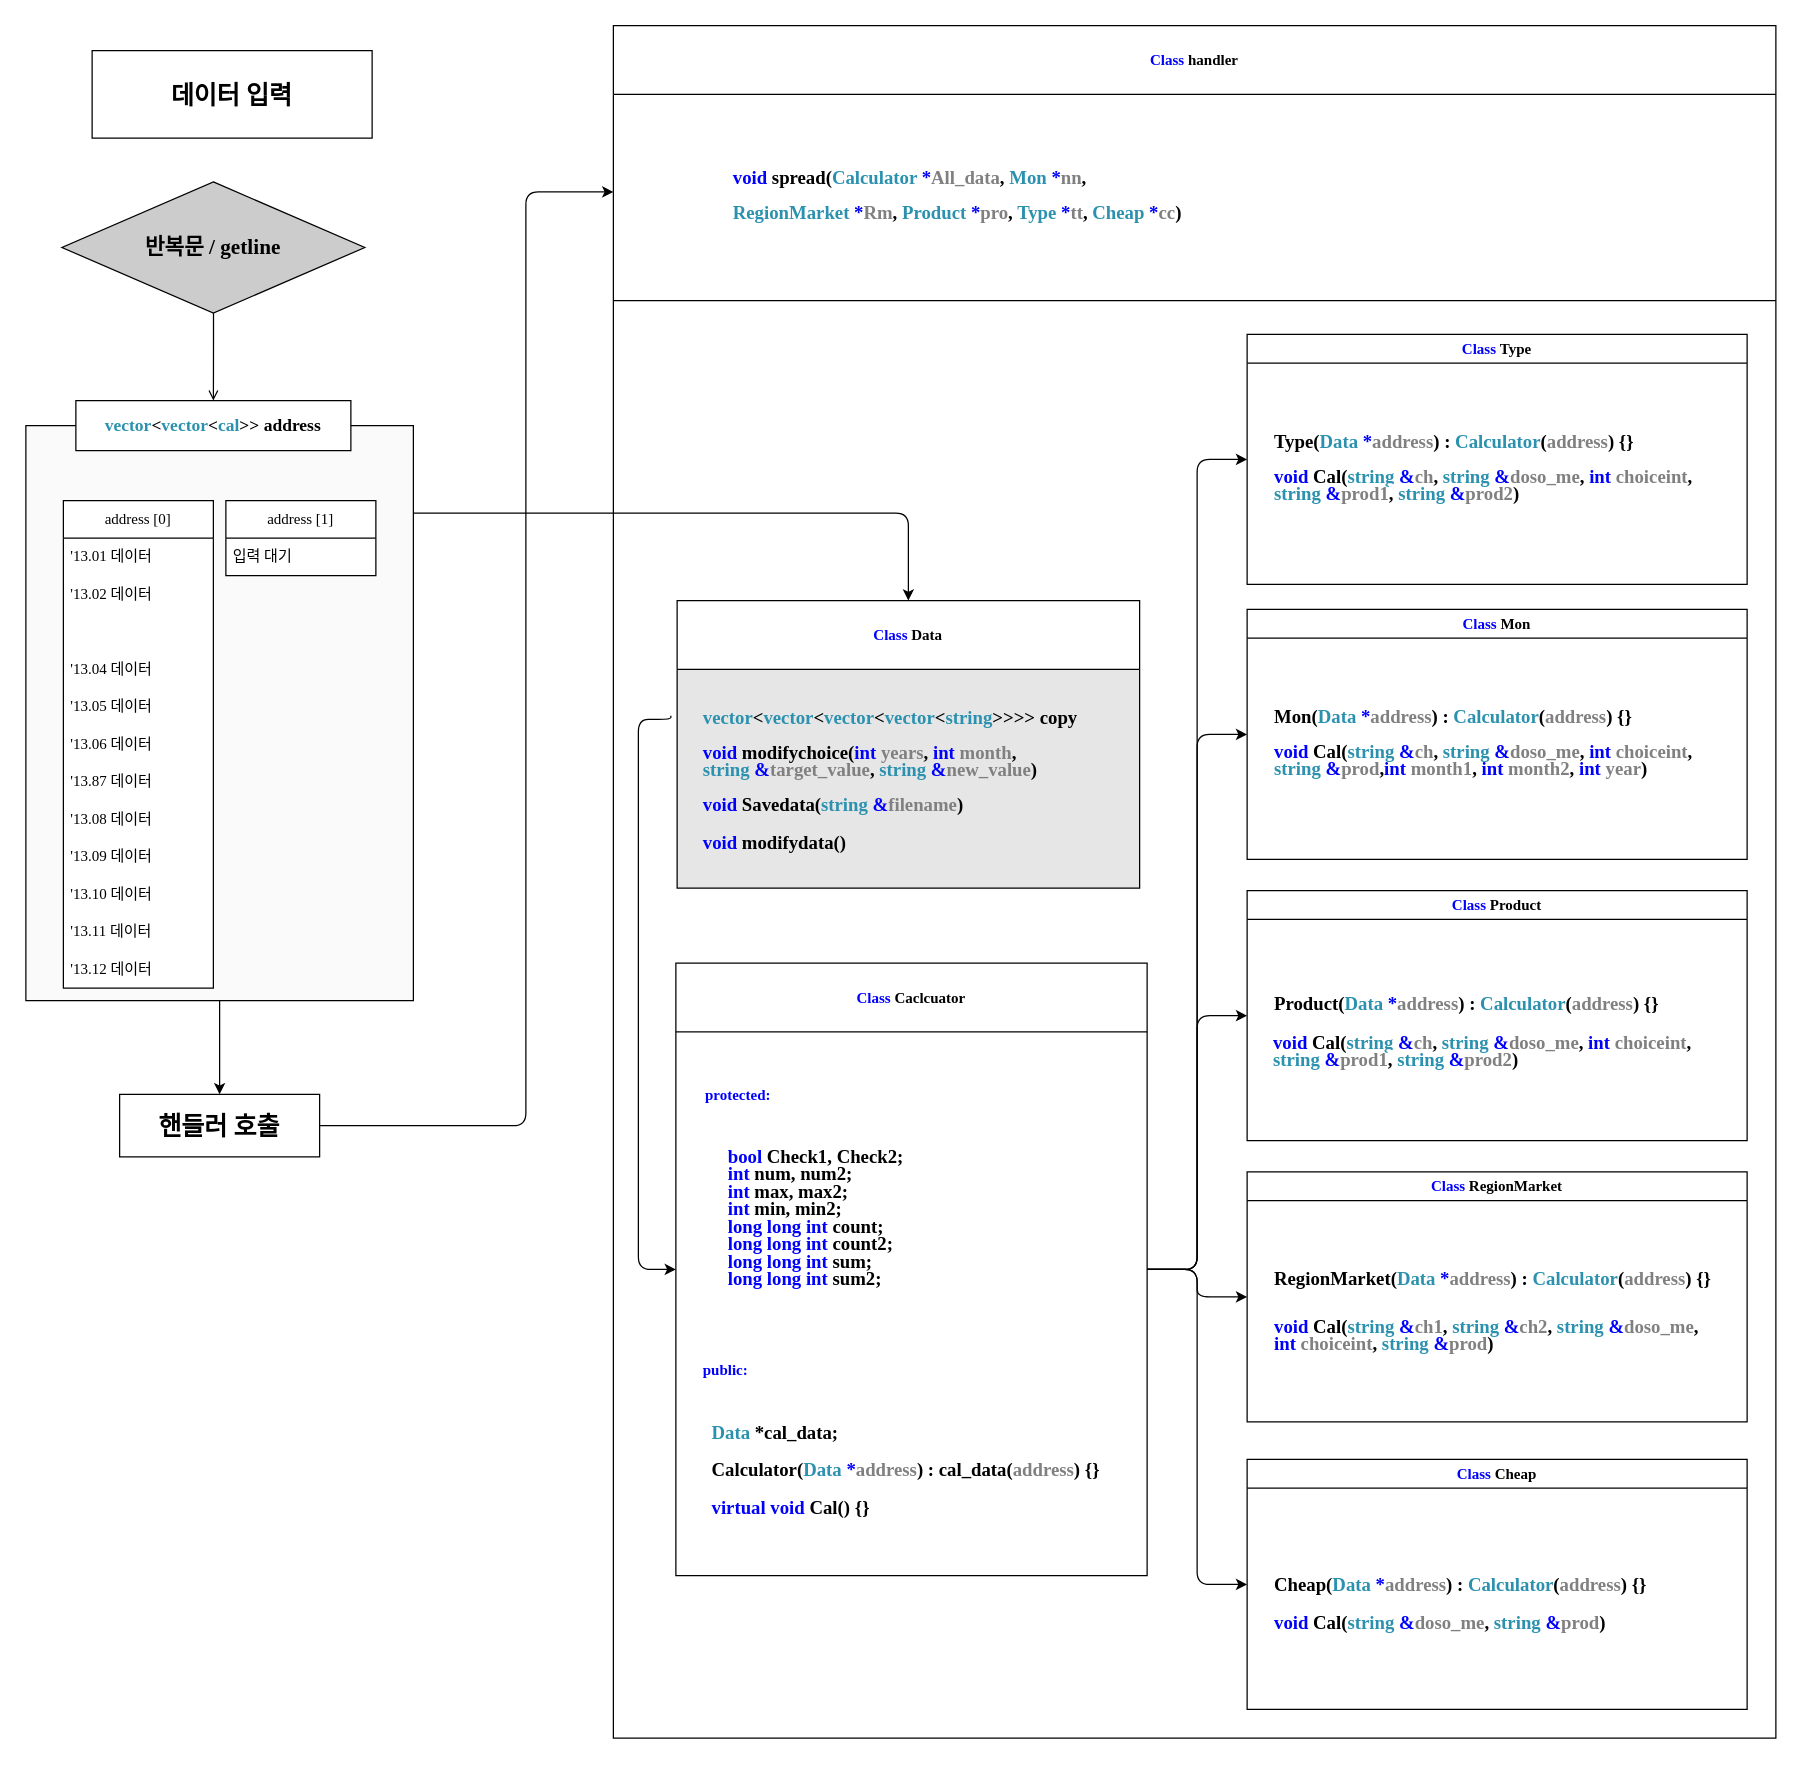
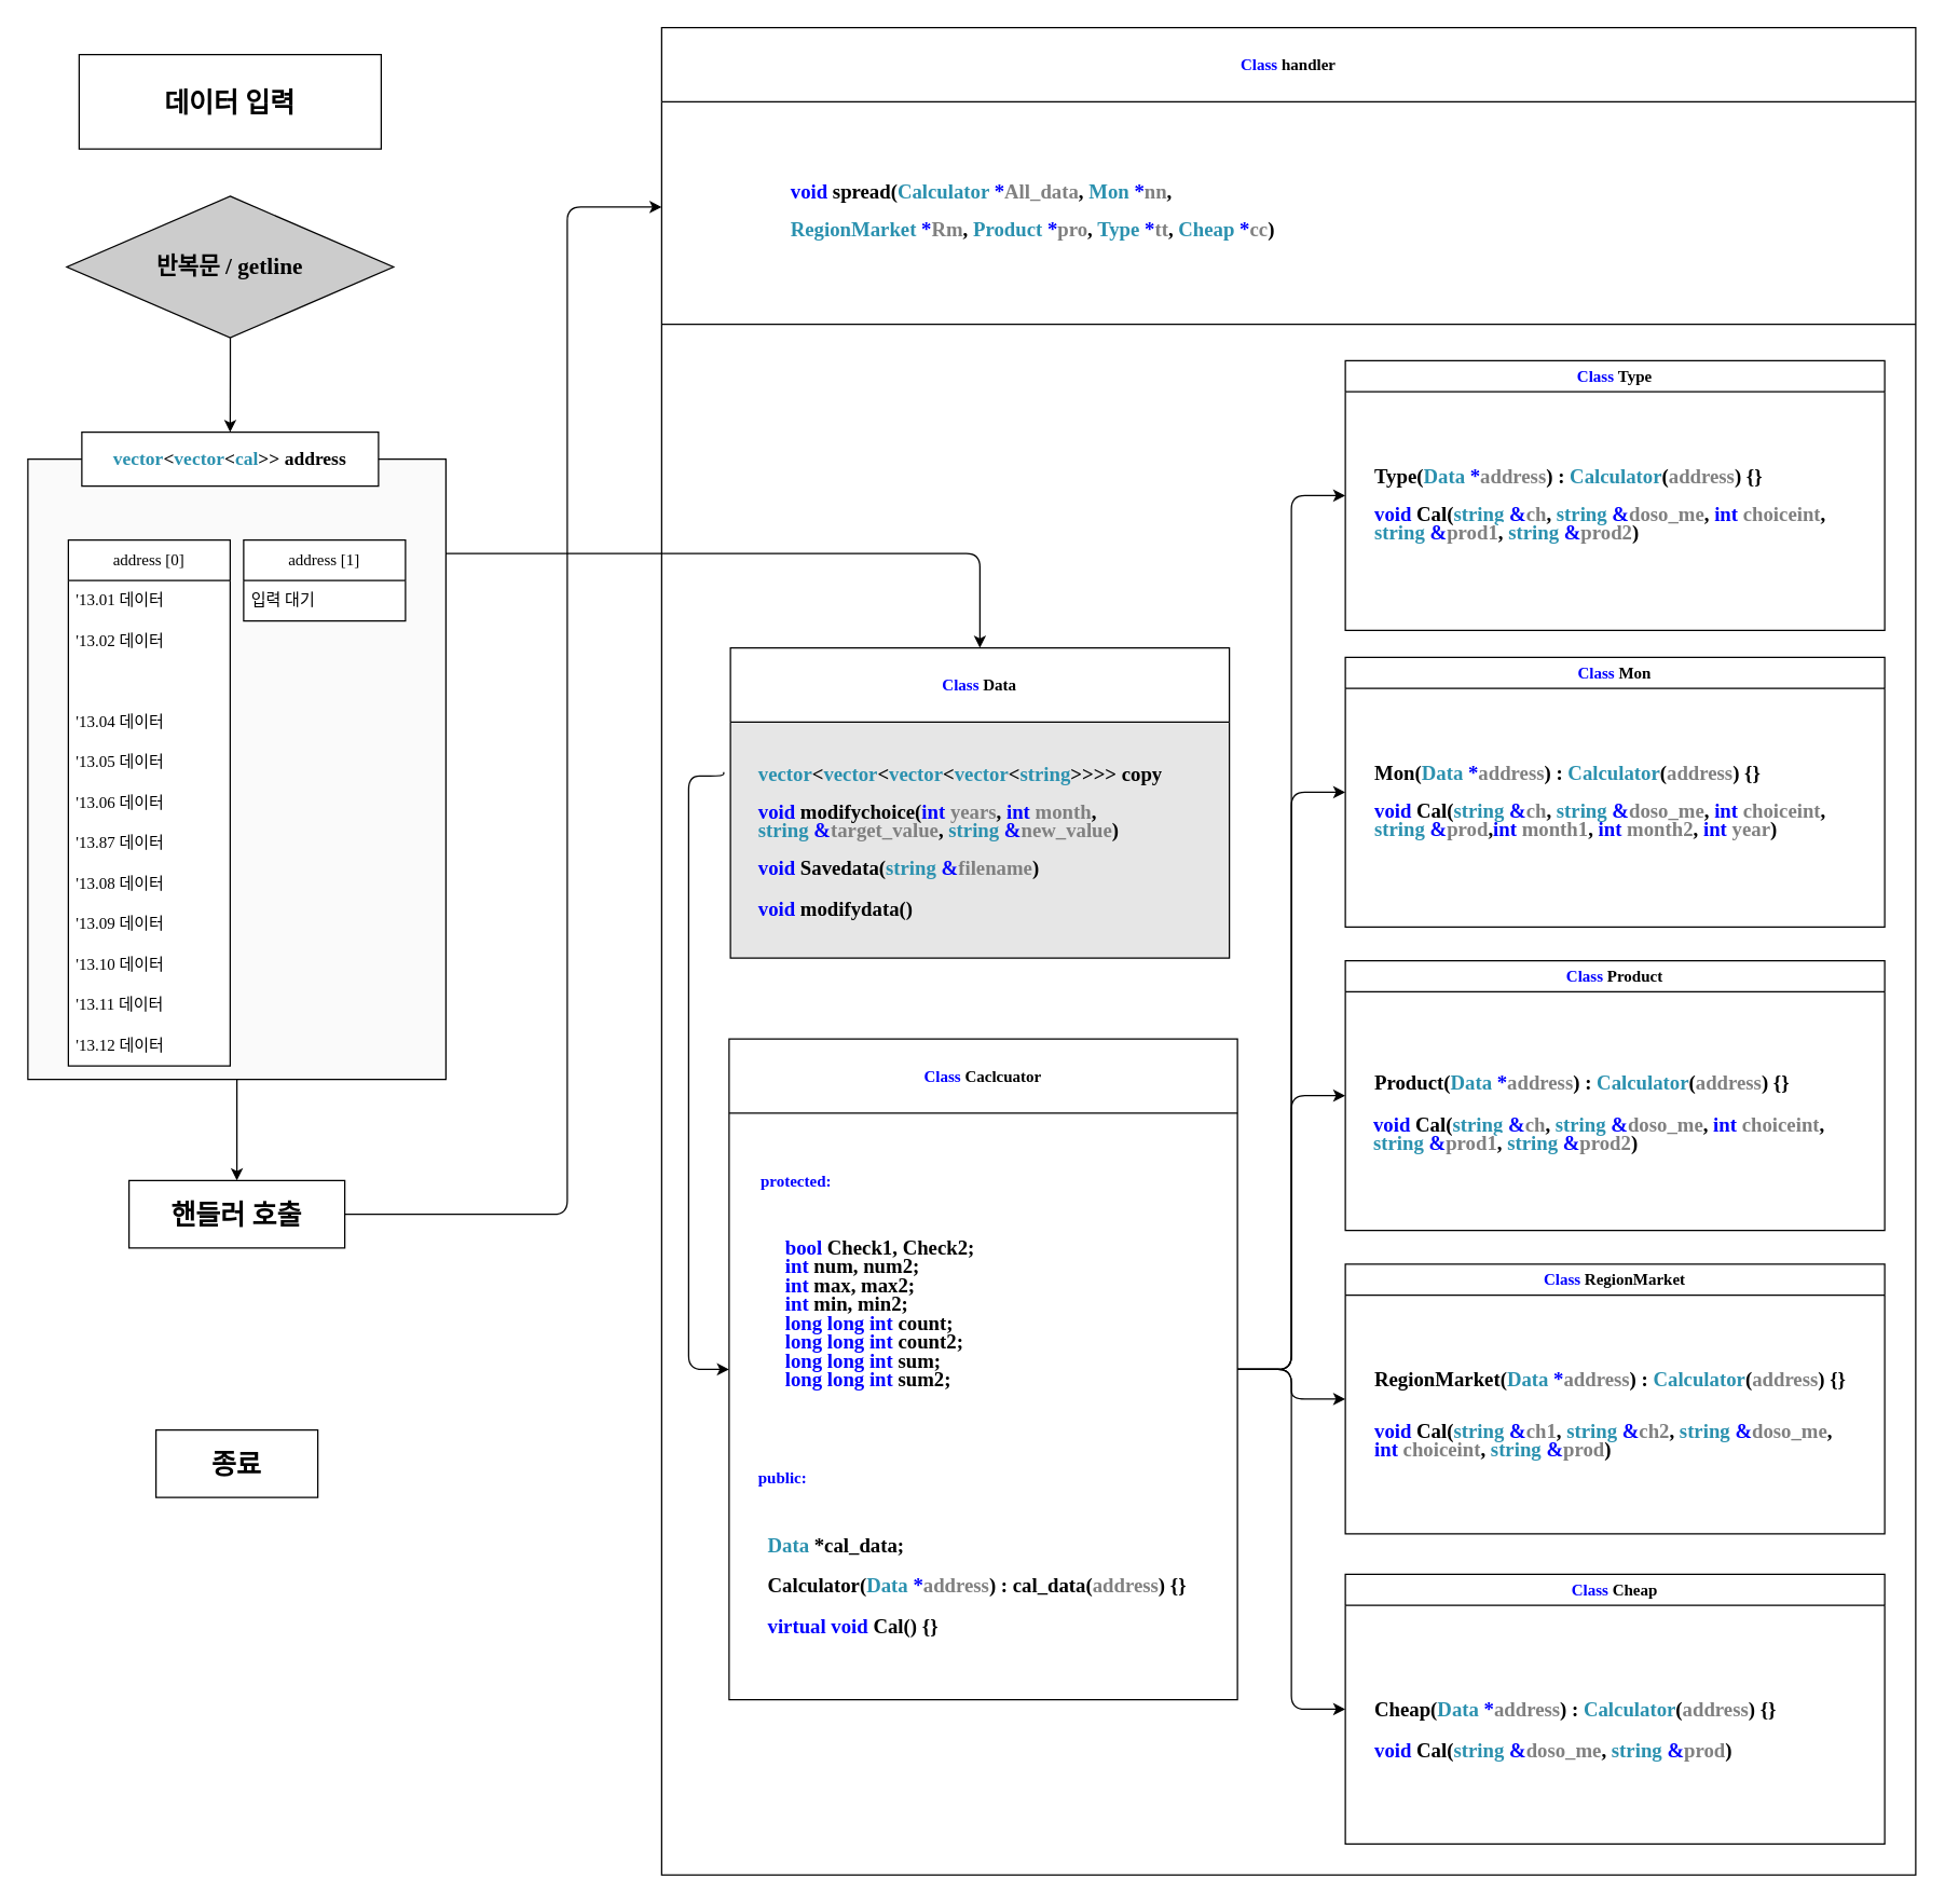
- <mxCell id="54" value="데이터 입력" style="rounded=0;whiteSpace=wrap;html=1;strokeColor=default;fontFamily=Georgia;fontSize=20;fontColor=#000000;startSize=30;fillColor=default;fontStyle=1" vertex="1" parent="1"><mxGeometry x="73" y="40" width="224" height="70" as="geometry" /></mxCell>
+ <mxCell id="54" value="데이터 입력" style="rounded=0;whiteSpace=wrap;html=1;strokeColor=default;fontFamily=Georgia;fontSize=20;fontColor=#000000;startSize=30;fillColor=default;fontStyle=1" vertex="1" parent="1"><mxGeometry x="58" y="40" width="224" height="70" as="geometry" /></mxCell>
- <mxCell id="55" style="edgeStyle=orthogonalEdgeStyle;html=1;entryX=0.5;entryY=0;entryDx=0;entryDy=0;fontFamily=Georgia;fontSize=14;fontColor=#000000;startSize=30;endArrow=open;" edge="1" parent="1" source="56" target="52"><mxGeometry relative="1" as="geometry" /></mxCell>
+ <mxCell id="55" style="edgeStyle=orthogonalEdgeStyle;html=1;entryX=0.5;entryY=0;entryDx=0;entryDy=0;fontFamily=Georgia;fontSize=14;fontColor=#000000;startSize=30;" edge="1" parent="1" source="56" target="52"><mxGeometry relative="1" as="geometry" /></mxCell>
+ <mxCell id="63" value="종료" style="rounded=0;whiteSpace=wrap;html=1;strokeColor=default;fontFamily=Georgia;fontSize=20;fontColor=#000000;startSize=30;fillColor=default;fontStyle=1" vertex="1" parent="1"><mxGeometry x="115" y="1060" width="120" height="50" as="geometry" /></mxCell>
